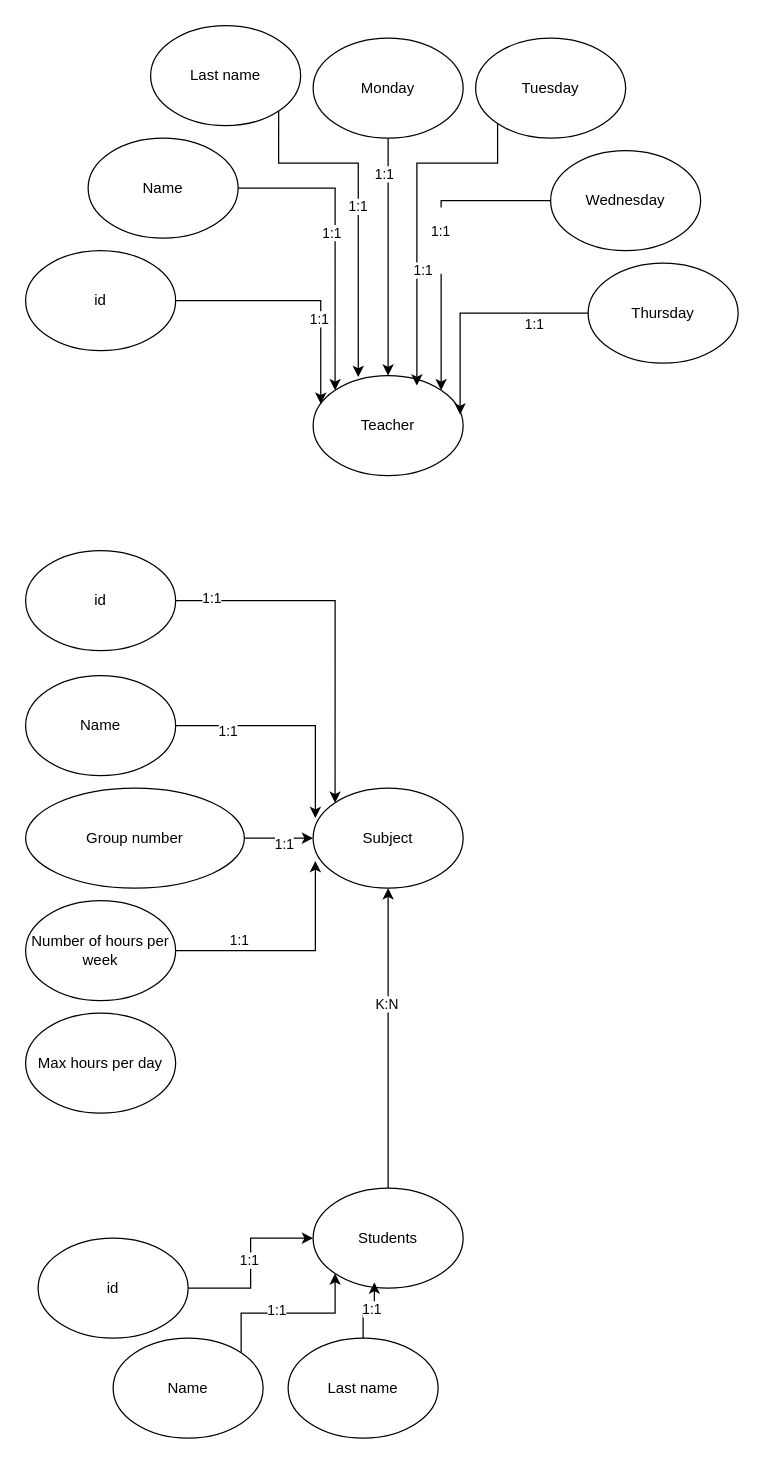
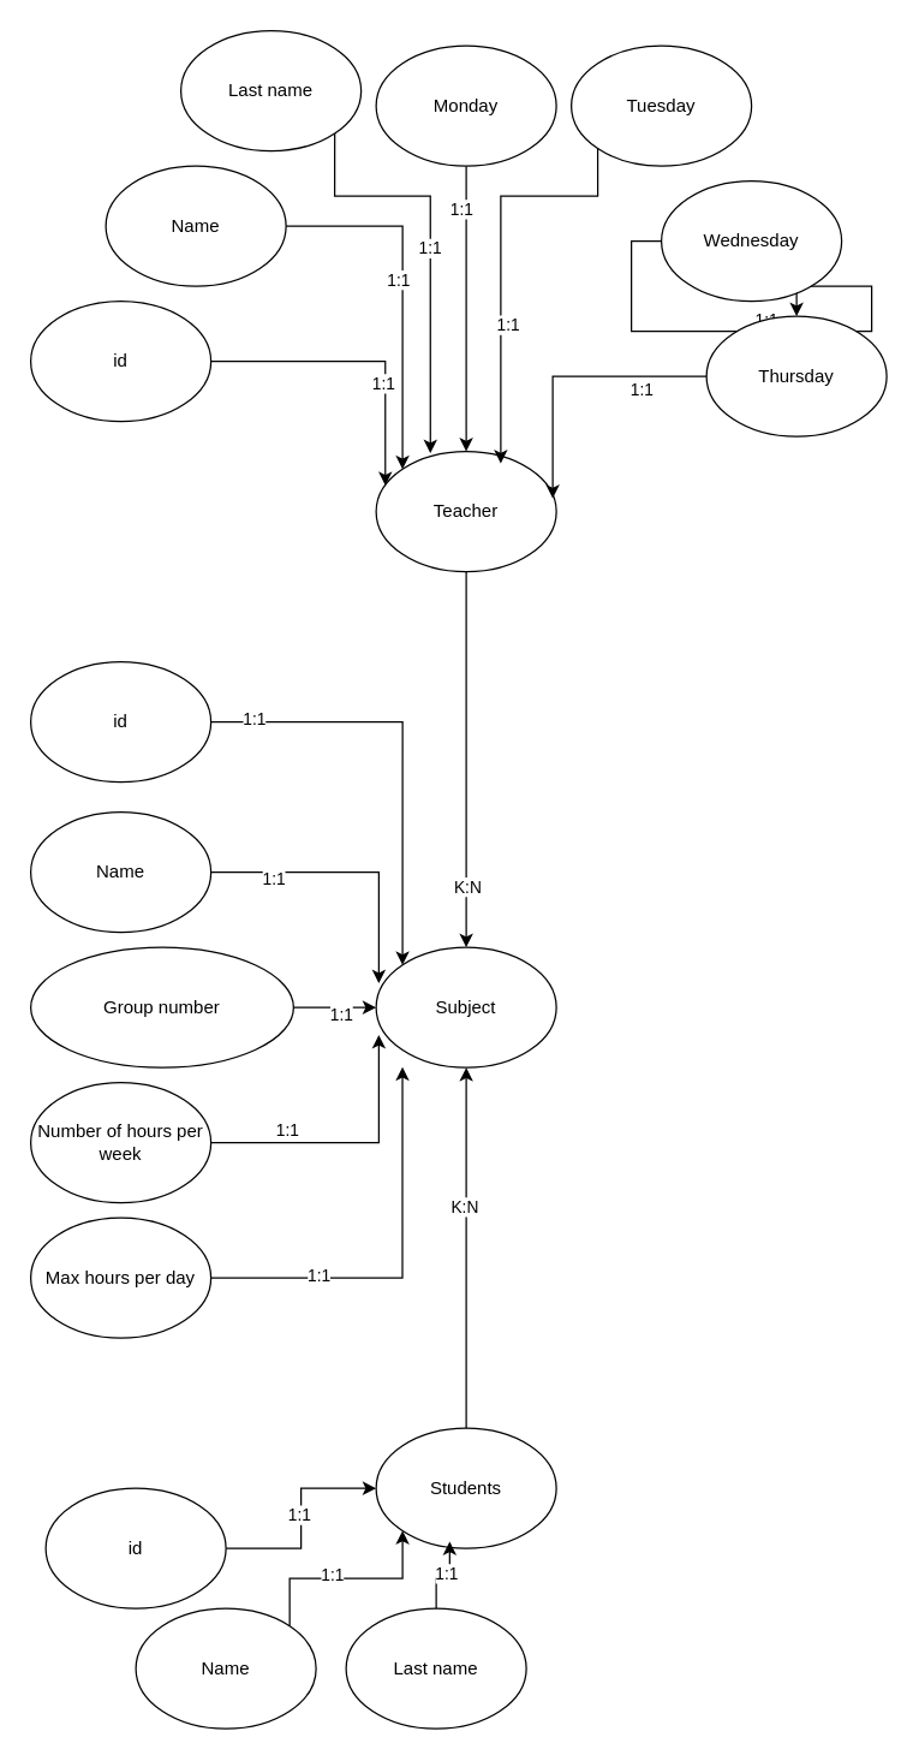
- <mxCell id="12" value="&#10;&lt;span style=&quot;color: rgb(0, 0, 0); font-family: Helvetica; font-size: 11px; font-style: normal; font-variant-ligatures: normal; font-variant-caps: normal; font-weight: 400; letter-spacing: normal; orphans: 2; text-align: center; text-indent: 0px; text-transform: none; widows: 2; word-spacing: 0px; -webkit-text-stroke-width: 0px; white-space: nowrap; background-color: rgb(255, 255, 255); text-decoration-thickness: initial; text-decoration-style: initial; text-decoration-color: initial; display: inline !important; float: none;&quot;&gt;1:1&lt;/span&gt;&#10;&#10;" style="edgeStyle=orthogonalEdgeStyle;rounded=0;orthogonalLoop=1;jettySize=auto;html=1;exitX=0;exitY=0.5;exitDx=0;exitDy=0;entryX=1;entryY=0;entryDx=0;entryDy=0;" parent="1" source="13" target="4" edge="1"><mxGeometry relative="1" as="geometry" /></mxCell>
+ <mxCell id="12" value="&#10;&lt;span style=&quot;color: rgb(0, 0, 0); font-family: Helvetica; font-size: 11px; font-style: normal; font-variant-ligatures: normal; font-variant-caps: normal; font-weight: 400; letter-spacing: normal; orphans: 2; text-align: center; text-indent: 0px; text-transform: none; widows: 2; word-spacing: 0px; -webkit-text-stroke-width: 0px; white-space: nowrap; background-color: rgb(255, 255, 255); text-decoration-thickness: initial; text-decoration-style: initial; text-decoration-color: initial; display: inline !important; float: none;&quot;&gt;1:1&lt;/span&gt;&#10;&#10;" style="edgeStyle=orthogonalEdgeStyle;rounded=0;orthogonalLoop=1;jettySize=auto;html=1;exitX=0;exitY=0.5;exitDx=0;exitDy=0;" parent="1" source="13" target="14" edge="1"><mxGeometry relative="1" as="geometry" /></mxCell>
+ <mxCell id="2" style="edgeStyle=orthogonalEdgeStyle;rounded=0;orthogonalLoop=1;jettySize=auto;html=1;exitX=0.5;exitY=1;exitDx=0;exitDy=0;entryX=0.5;entryY=0;entryDx=0;entryDy=0;" parent="1" source="4" target="34" edge="1"><mxGeometry relative="1" as="geometry" /></mxCell>
+ <mxCell id="3" value="K:N" style="edgeLabel;html=1;align=center;verticalAlign=middle;resizable=0;points=[];" parent="2" vertex="1" connectable="0"><mxGeometry x="0.673" relative="1" as="geometry"><mxPoint as="offset" /></mxGeometry></mxCell>
+ <mxCell id="39" style="edgeStyle=orthogonalEdgeStyle;rounded=0;orthogonalLoop=1;jettySize=auto;html=1;entryX=0.146;entryY=0.996;entryDx=0;entryDy=0;entryPerimeter=0;" parent="1" source="33" target="34" edge="1"><mxGeometry relative="1" as="geometry" /></mxCell>
+ <mxCell id="40" value="1:1" style="edgeLabel;html=1;align=center;verticalAlign=middle;resizable=0;points=[];" parent="39" vertex="1" connectable="0"><mxGeometry x="-0.468" y="2" relative="1" as="geometry"><mxPoint as="offset" /></mxGeometry></mxCell>
